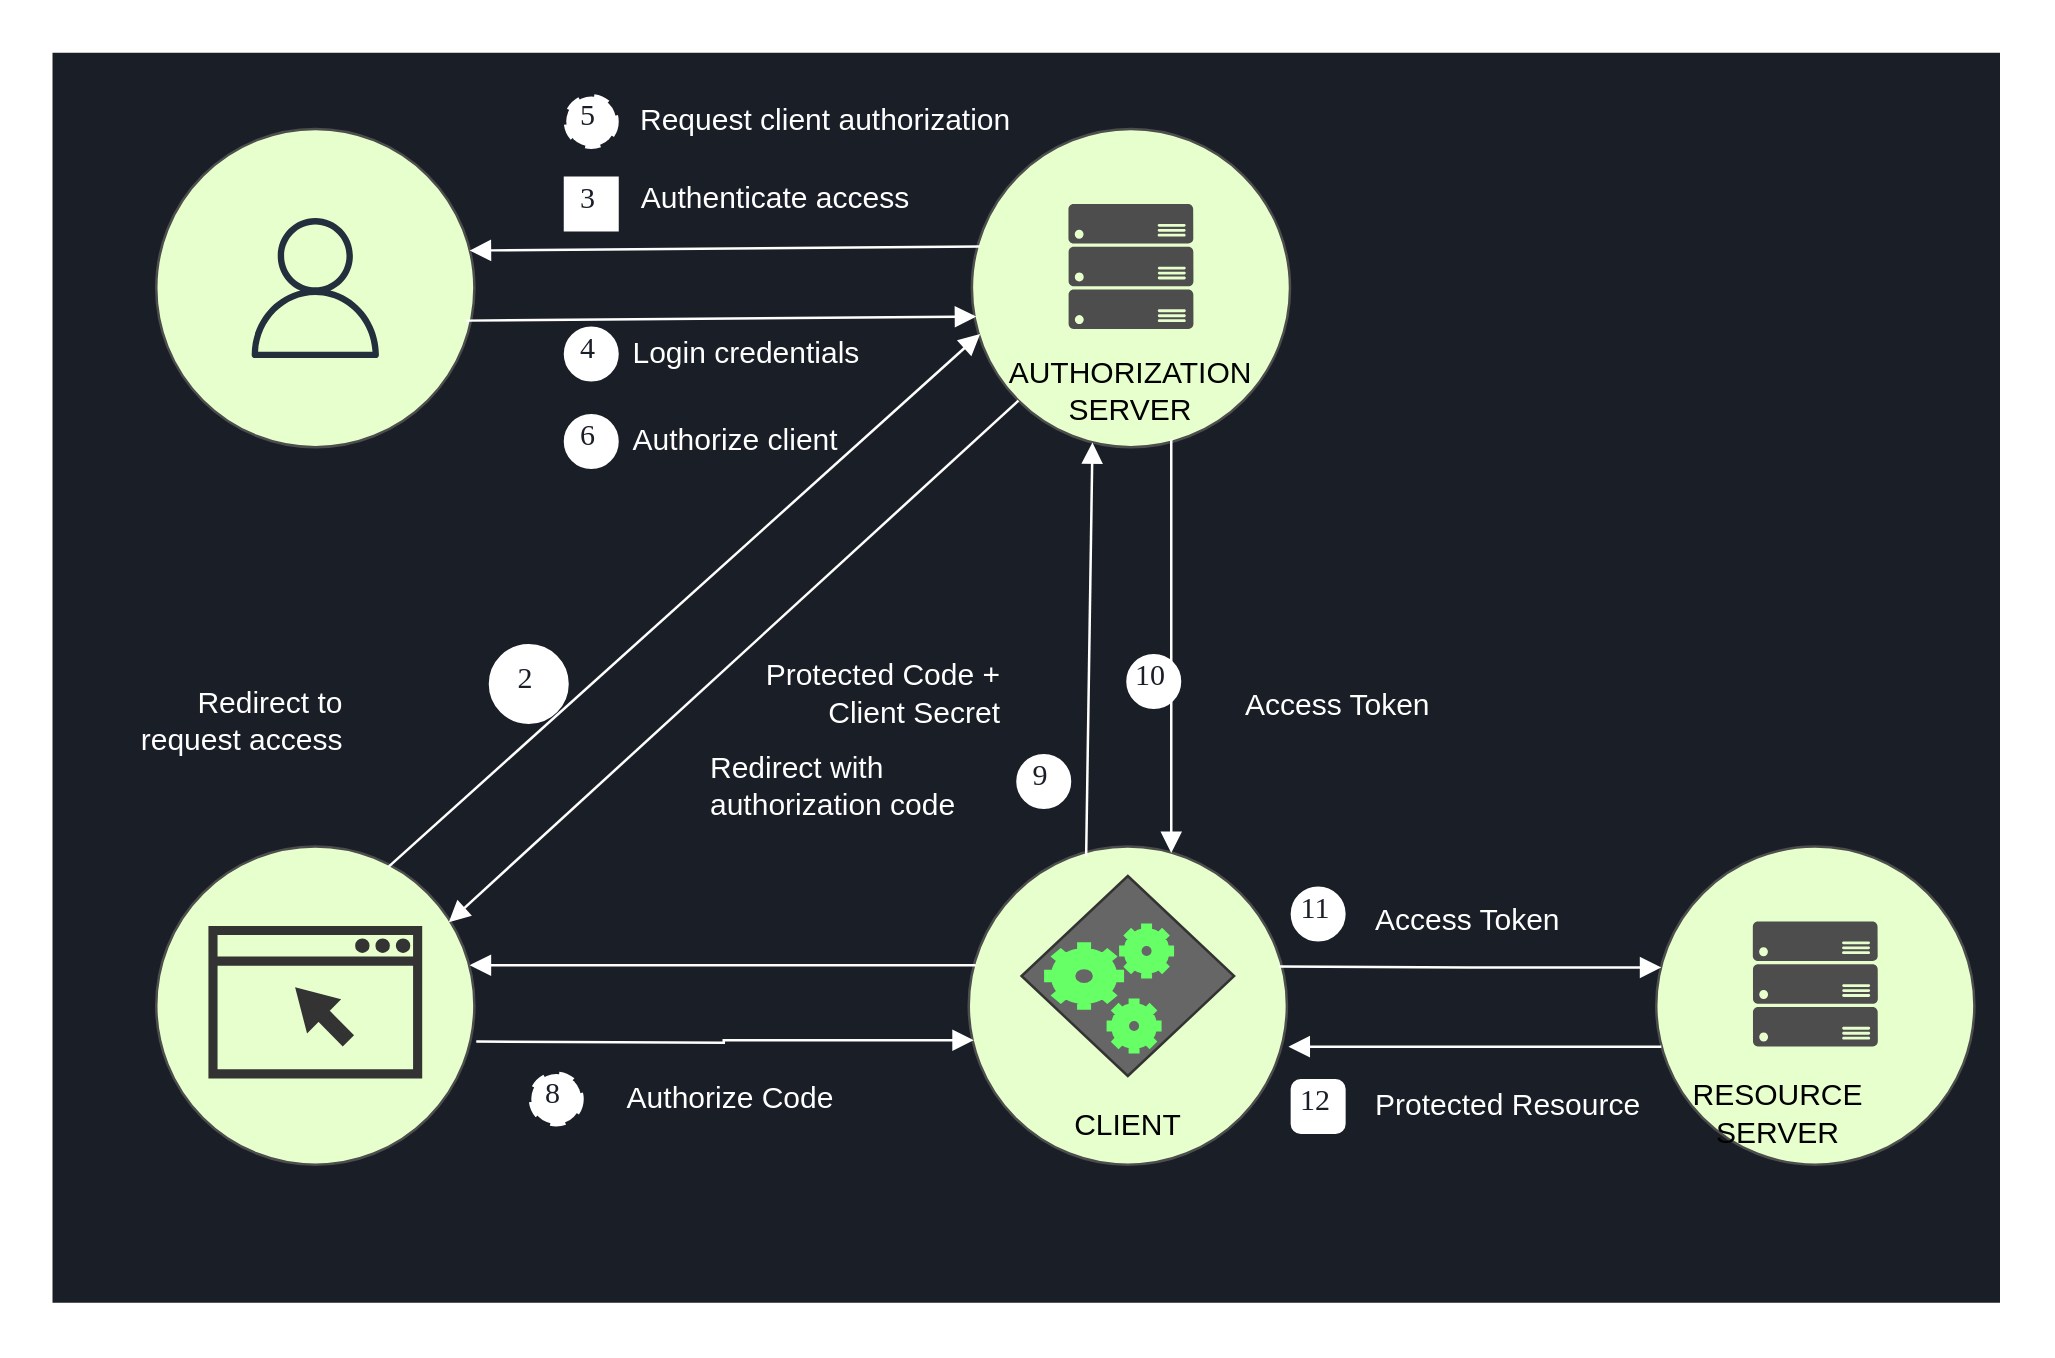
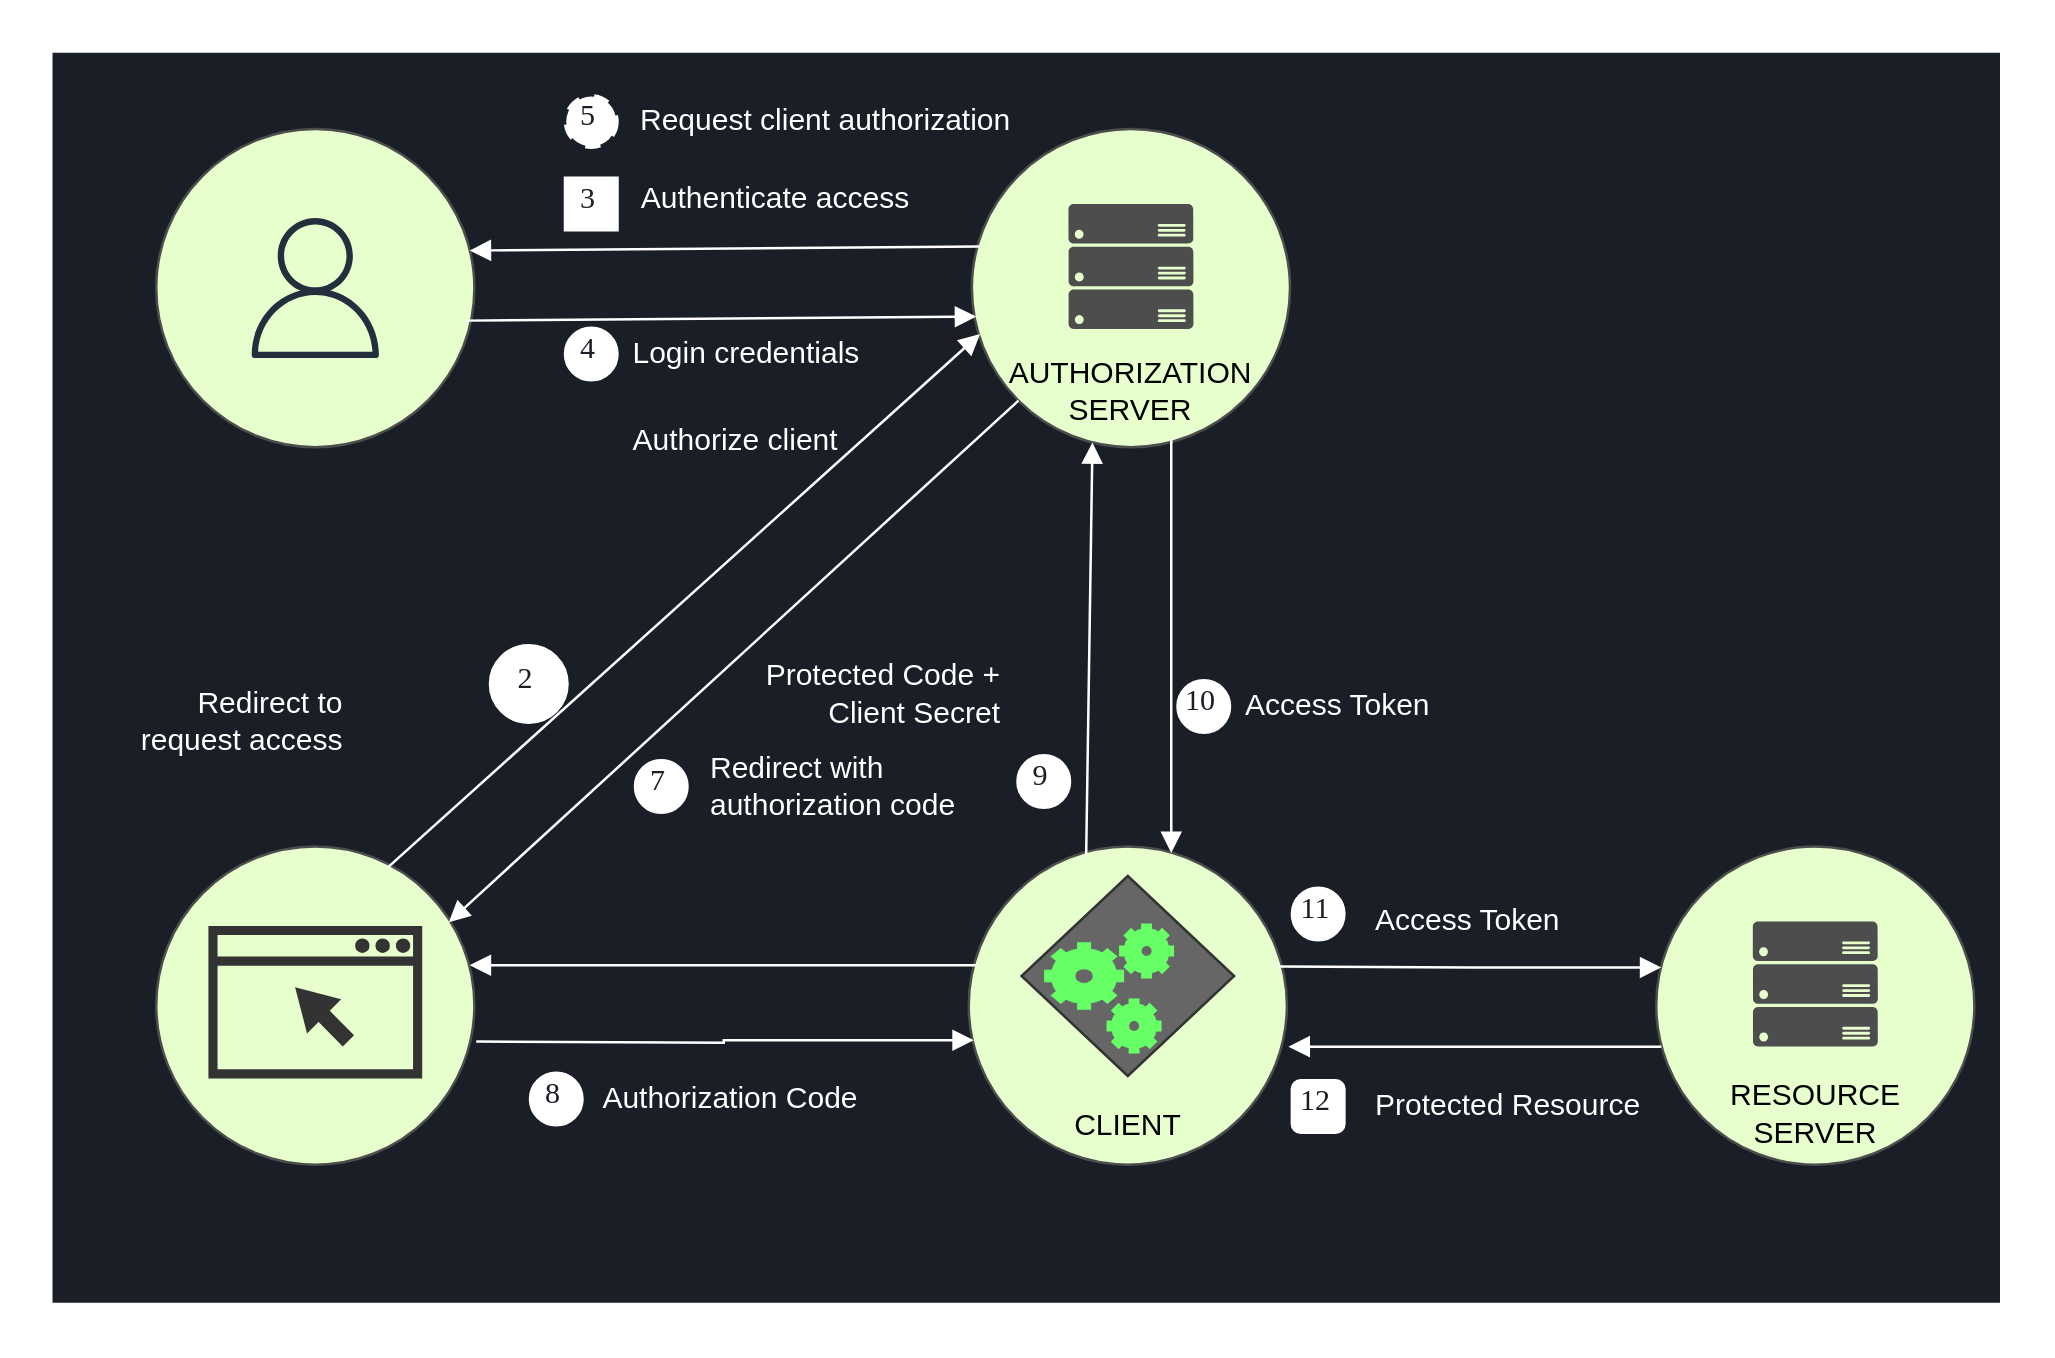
- <mxCell id="43" value="&lt;font color=&quot;#1a1e27&quot;&gt;6&lt;/font&gt;" style="ellipse;whiteSpace=wrap;html=1;aspect=fixed;strokeWidth=2;fontFamily=Tahoma;spacingBottom=4;spacingRight=2;strokeColor=#FFFFFF;fillColor=#FFFFFF;gradientColor=none;" vertex="1" parent="1"><mxGeometry x="226" y="166" width="20" height="20" as="geometry" /></mxCell>
- <mxCell id="49" value="&lt;font color=&quot;#1a1e27&quot;&gt;10&lt;/font&gt;" style="ellipse;whiteSpace=wrap;html=1;aspect=fixed;strokeWidth=2;fontFamily=Tahoma;spacingBottom=4;spacingRight=2;strokeColor=#FFFFFF;fillColor=#FFFFFF;gradientColor=none;" vertex="1" parent="1"><mxGeometry x="451" y="262" width="20" height="20" as="geometry" /></mxCell>
+ <mxCell id="49" value="&lt;font color=&quot;#1a1e27&quot;&gt;10&lt;/font&gt;" style="ellipse;whiteSpace=wrap;html=1;aspect=fixed;strokeWidth=2;fontFamily=Tahoma;spacingBottom=4;spacingRight=2;strokeColor=#FFFFFF;fillColor=#FFFFFF;gradientColor=none;" vertex="1" parent="1"><mxGeometry x="471" y="272" width="20" height="20" as="geometry" /></mxCell>
+ <mxCell id="32" value="&lt;font color=&quot;#1a1e27&quot;&gt;7&lt;/font&gt;" style="ellipse;whiteSpace=wrap;html=1;aspect=fixed;strokeWidth=2;fontFamily=Tahoma;spacingBottom=4;spacingRight=2;strokeColor=#FFFFFF;fillColor=#FFFFFF;gradientColor=none;" vertex="1" parent="1"><mxGeometry x="254" y="304" width="20" height="20" as="geometry" /></mxCell>
- <mxCell id="29" value="&lt;font color=&quot;#1a1e27&quot;&gt;8&lt;/font&gt;" style="ellipse;whiteSpace=wrap;html=1;aspect=fixed;strokeWidth=2;fontFamily=Tahoma;spacingBottom=4;spacingRight=2;strokeColor=#FFFFFF;fillColor=#FFFFFF;gradientColor=none;dashed=1;" vertex="1" parent="1"><mxGeometry x="212" y="429" width="20" height="20" as="geometry" /></mxCell>
+ <mxCell id="29" value="&lt;font color=&quot;#1a1e27&quot;&gt;8&lt;/font&gt;" style="ellipse;whiteSpace=wrap;html=1;aspect=fixed;strokeWidth=2;fontFamily=Tahoma;spacingBottom=4;spacingRight=2;strokeColor=#FFFFFF;fillColor=#FFFFFF;gradientColor=none;" vertex="1" parent="1"><mxGeometry x="212" y="429" width="20" height="20" as="geometry" /></mxCell>
- <mxCell id="31" value="Authorize Code" style="text;html=1;strokeColor=none;fillColor=none;align=center;verticalAlign=middle;whiteSpace=wrap;rounded=0;fontColor=#FFFFFF;" vertex="1" parent="1"><mxGeometry x="236" y="424" width="112" height="30" as="geometry" /></mxCell>
+ <mxCell id="31" value="Authorization Code" style="text;html=1;strokeColor=none;fillColor=none;align=center;verticalAlign=middle;whiteSpace=wrap;rounded=0;fontColor=#FFFFFF;" vertex="1" parent="1"><mxGeometry x="236" y="424" width="112" height="30" as="geometry" /></mxCell>
- <mxCell id="23" value="RESOURCE SERVER" style="text;html=1;strokeColor=none;fillColor=none;align=center;verticalAlign=middle;whiteSpace=wrap;rounded=0;" vertex="1" parent="21"><mxGeometry x="18.62" y="92.26" width="60" height="30" as="geometry" /></mxCell>
+ <mxCell id="23" value="RESOURCE SERVER" style="text;html=1;strokeColor=none;fillColor=none;align=center;verticalAlign=middle;whiteSpace=wrap;rounded=0;" vertex="1" parent="21"><mxGeometry x="33.62" y="92.26" width="60" height="30" as="geometry" /></mxCell>
